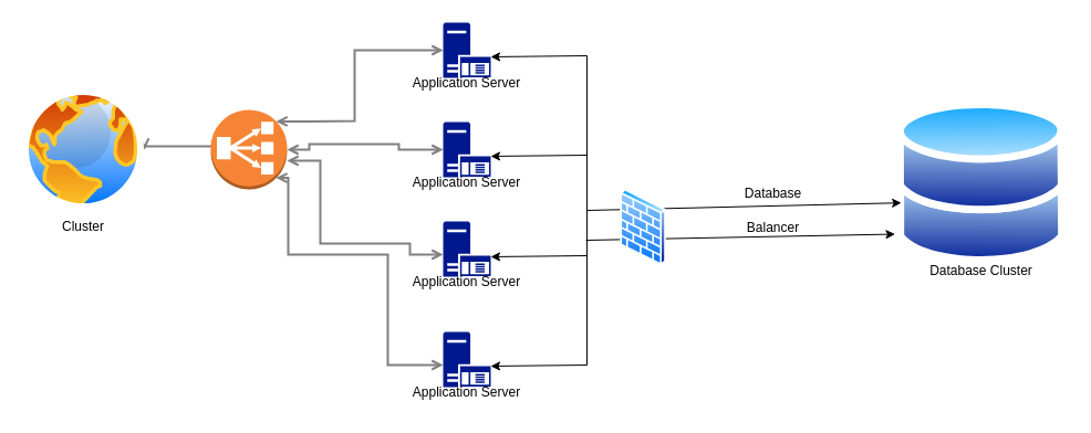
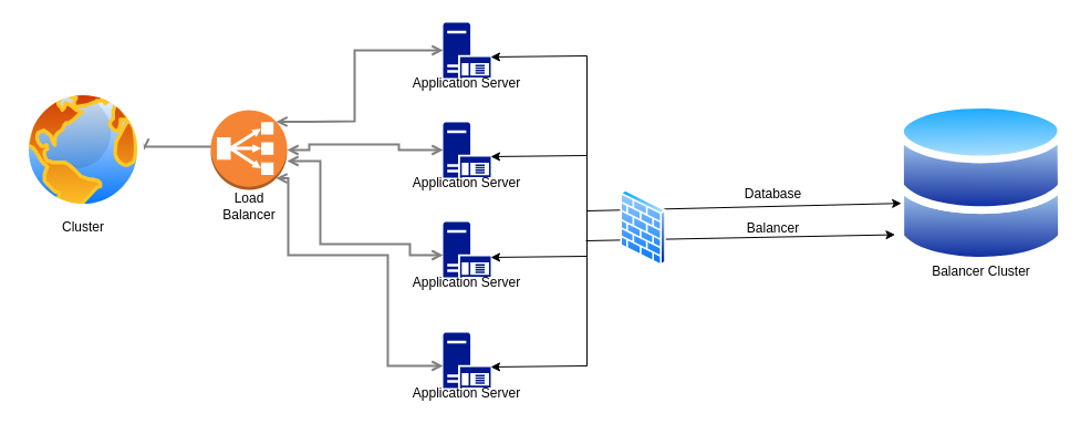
+ <mxCell id="13" value="Load Balancer" style="text;strokeColor=none;align=center;fillColor=none;html=1;verticalAlign=middle;whiteSpace=wrap;rounded=0;" vertex="1" parent="1"><mxGeometry x="194.5" y="171" width="60" height="30" as="geometry" /></mxCell>
- <mxCell id="20" value="Database Cluster" style="text;strokeColor=none;align=center;fillColor=none;html=1;verticalAlign=middle;whiteSpace=wrap;rounded=0;" vertex="1" parent="1"><mxGeometry x="828.03" y="230" width="117" height="30" as="geometry" /></mxCell>
+ <mxCell id="20" value="Balancer Cluster" style="text;strokeColor=none;align=center;fillColor=none;html=1;verticalAlign=middle;whiteSpace=wrap;rounded=0;" vertex="1" parent="1"><mxGeometry x="828.03" y="230" width="117" height="30" as="geometry" /></mxCell>
